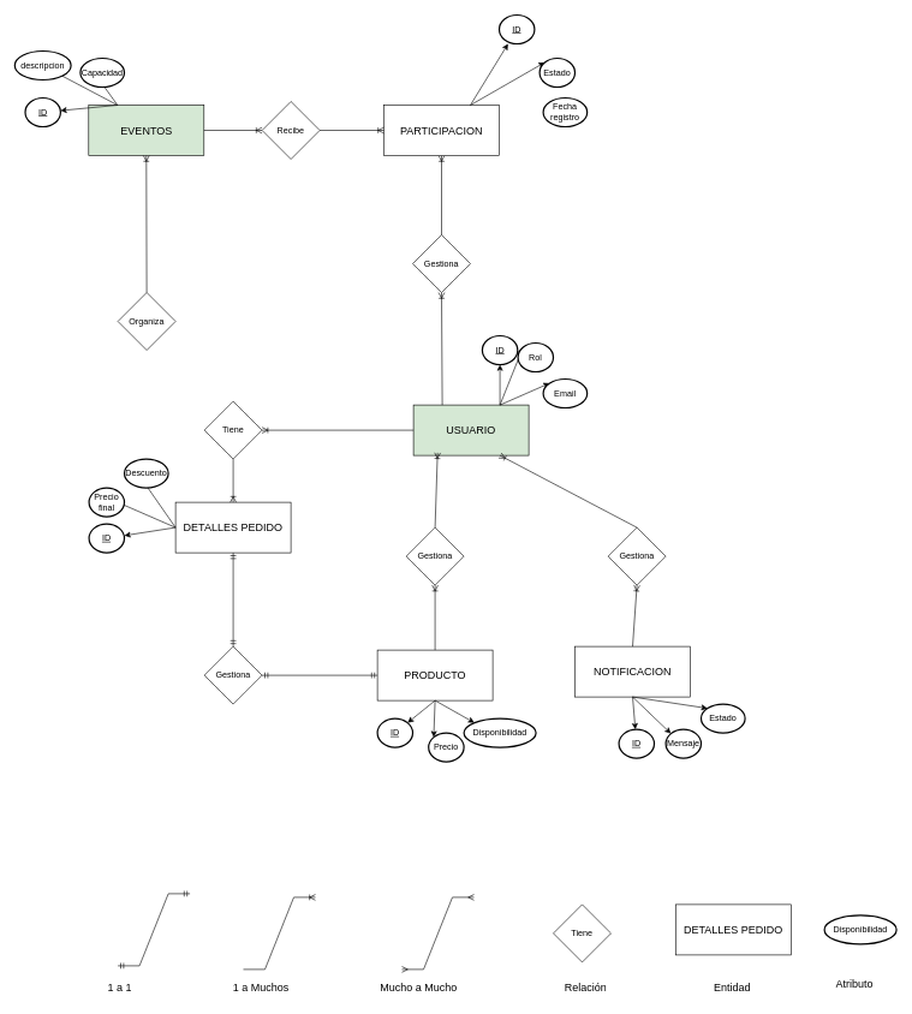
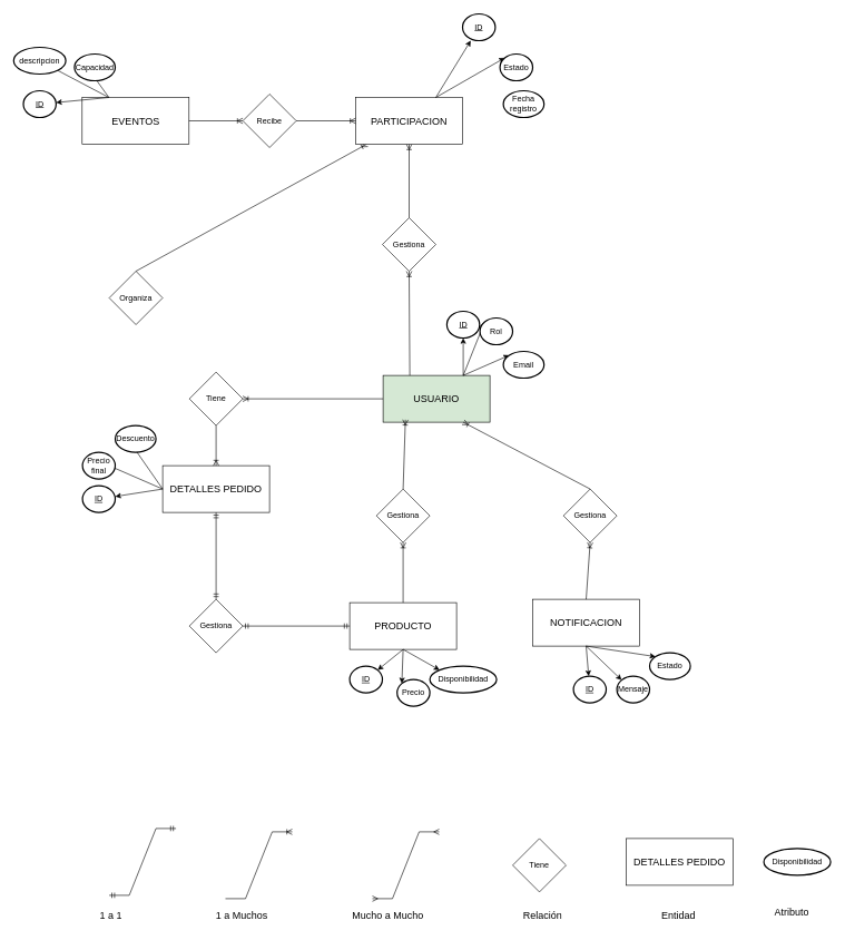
- <mxCell id="55" value="&lt;font style=&quot;font-size: 15px;&quot;&gt;EVENTOS&lt;/font&gt;" style="rounded=0;whiteSpace=wrap;html=1;fillColor=#d5e8d4;" vertex="1" parent="1"><mxGeometry x="122.5" y="145" width="160" height="70" as="geometry" /></mxCell>
+ <mxCell id="55" value="&lt;font style=&quot;font-size: 15px;&quot;&gt;EVENTOS&lt;/font&gt;" style="rounded=0;whiteSpace=wrap;html=1;" vertex="1" parent="1"><mxGeometry x="122.5" y="145" width="160" height="70" as="geometry" /></mxCell>
- <mxCell id="56" value="" style="fontSize=12;html=1;endArrow=ERoneToMany;rounded=0;exitX=0.5;exitY=0;exitDx=0;exitDy=0;entryX=0.5;entryY=1;entryDx=0;entryDy=0;" edge="1" parent="1" source="54" target="55"><mxGeometry width="100" height="100" relative="1" as="geometry"><mxPoint x="743" y="661" as="sourcePoint" /><mxPoint x="533" y="505" as="targetPoint" /></mxGeometry></mxCell>
+ <mxCell id="56" value="" style="fontSize=12;html=1;endArrow=ERoneToMany;rounded=0;exitX=0.5;exitY=0;exitDx=0;exitDy=0;" edge="1" parent="1" source="54" target="66"><mxGeometry width="100" height="100" relative="1" as="geometry"><mxPoint x="743" y="661" as="sourcePoint" /><mxPoint x="533" y="505" as="targetPoint" /></mxGeometry></mxCell>
